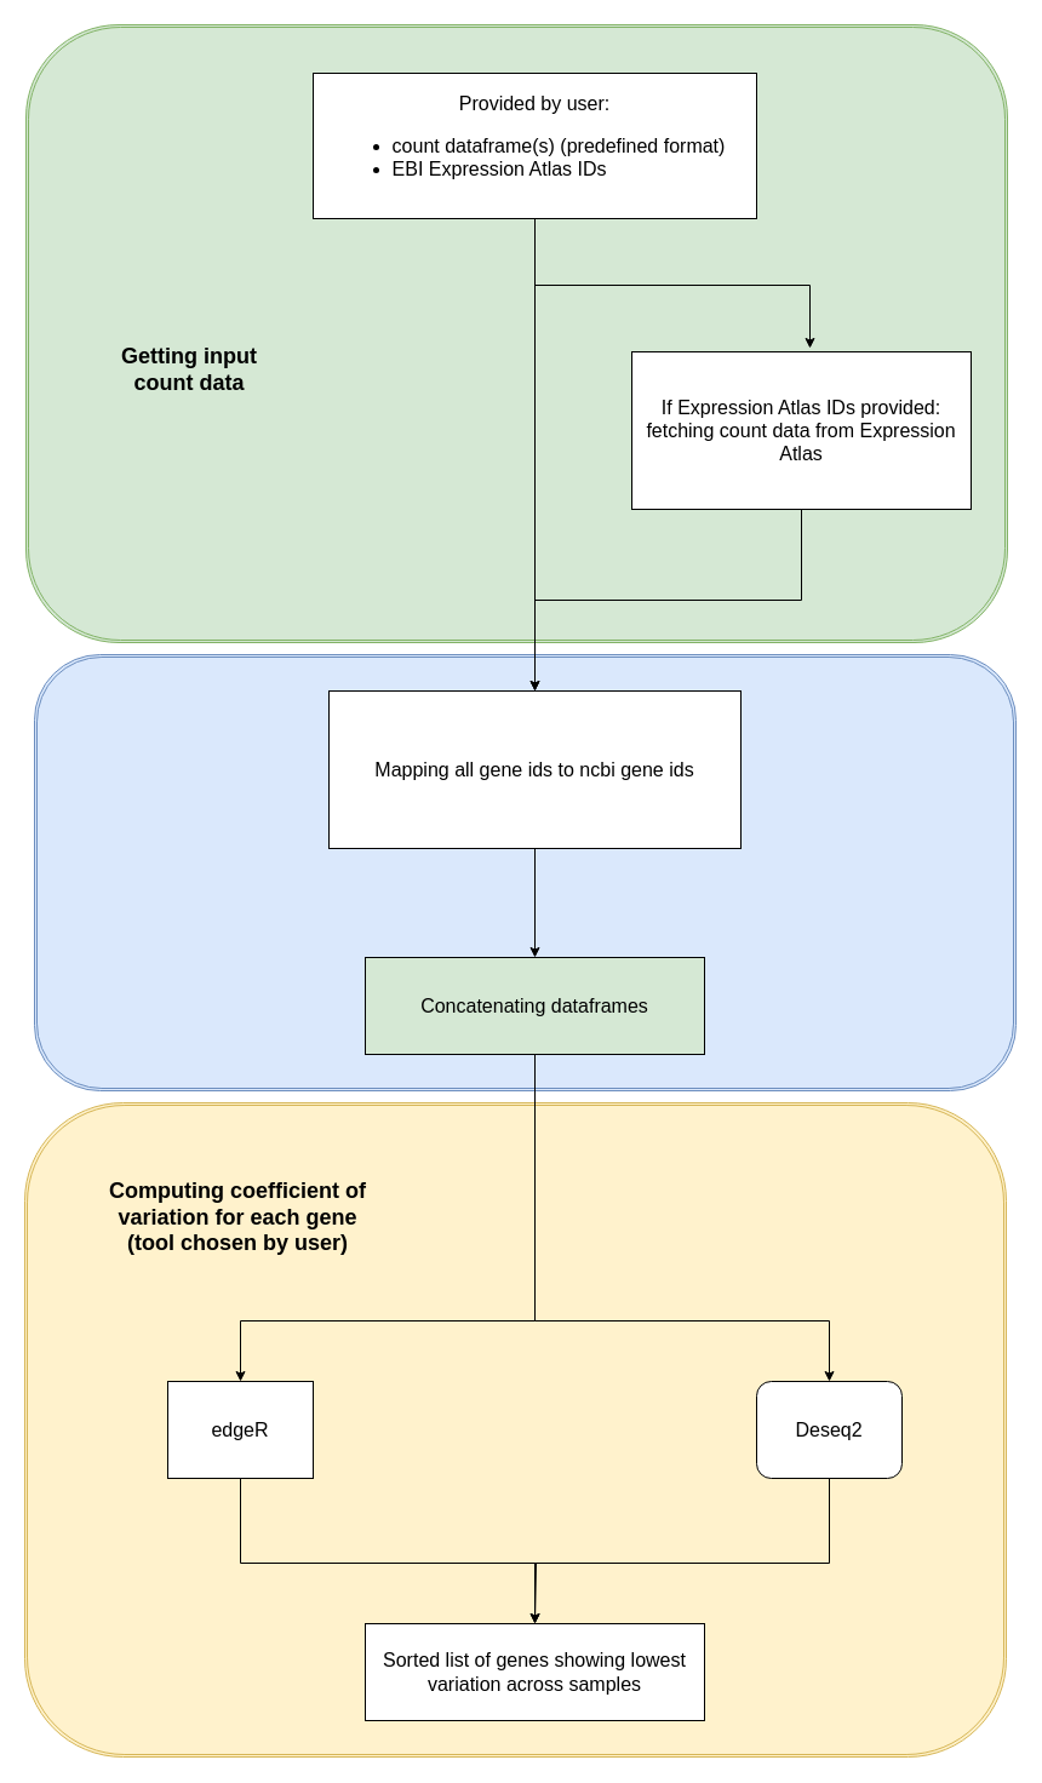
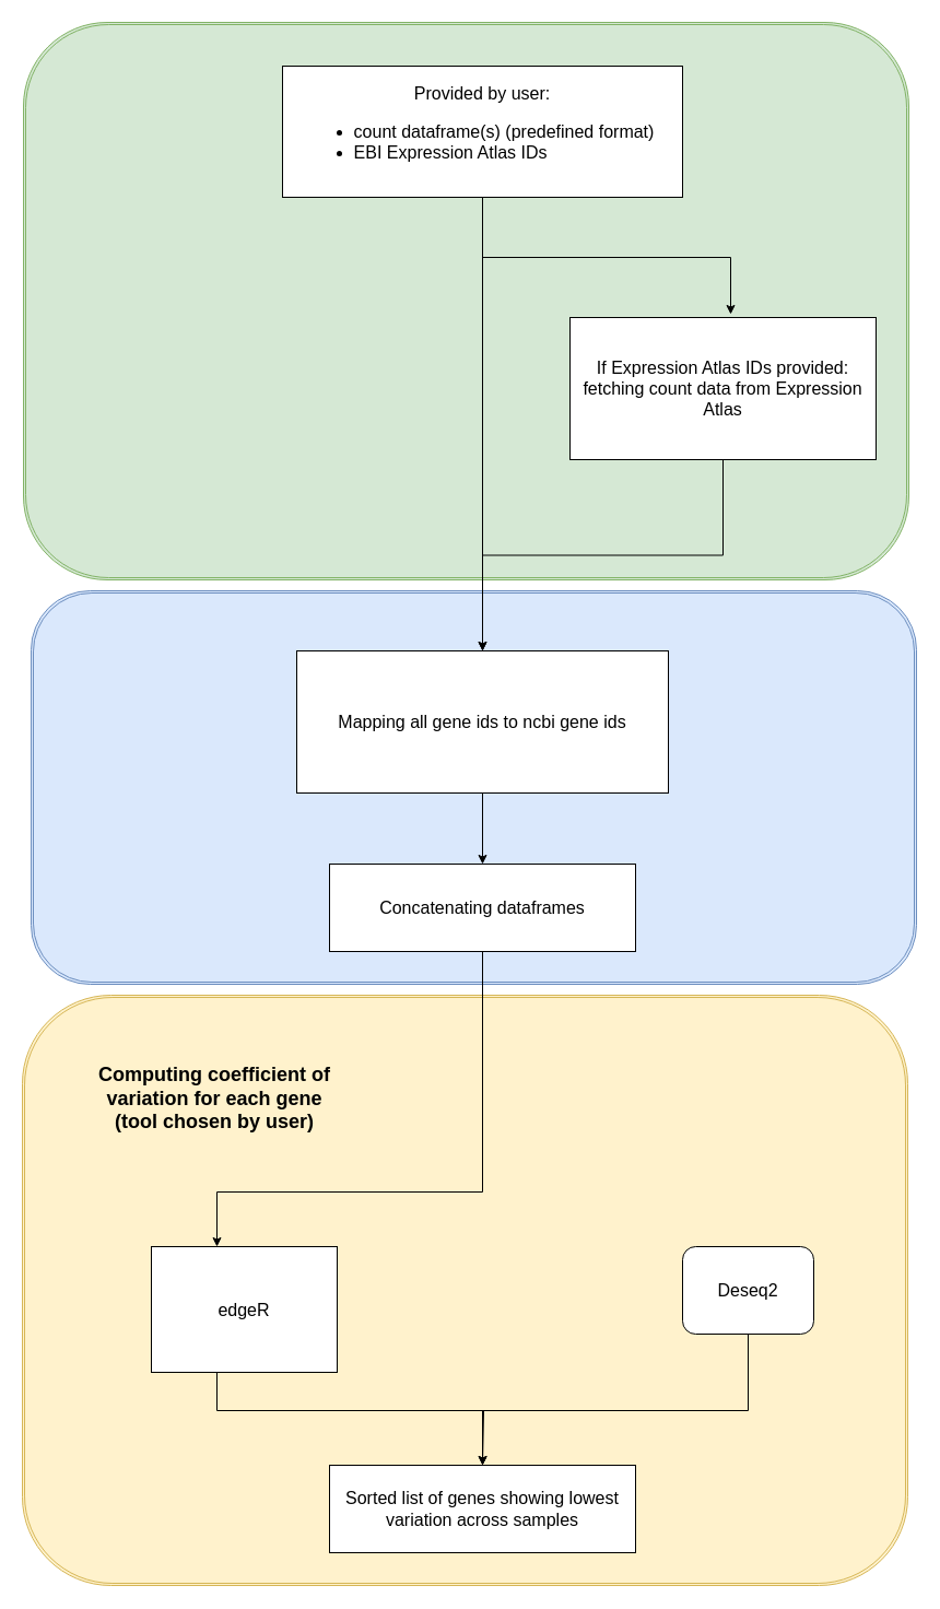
- <mxCell id="15" value="Getting input count data" style="text;html=1;align=center;verticalAlign=middle;whiteSpace=wrap;rounded=0;fontSize=18;fontStyle=1" vertex="1" parent="1"><mxGeometry x="81" y="260" width="150" height="90" as="geometry" /></mxCell>
- <mxCell id="8" value="Mapping all gene ids to ncbi gene ids" style="rounded=0;whiteSpace=wrap;html=1;fontSize=16;" vertex="1" parent="1"><mxGeometry x="271" y="570" width="340" height="130" as="geometry" /></mxCell>
+ <mxCell id="8" value="Mapping all gene ids to ncbi gene ids" style="rounded=0;whiteSpace=wrap;html=1;fontSize=16;" vertex="1" parent="1"><mxGeometry x="271" y="595" width="340" height="130" as="geometry" /></mxCell>
- <mxCell id="11" value="Concatenating dataframes" style="rounded=0;whiteSpace=wrap;html=1;fontSize=16;fillColor=#d5e8d4;" vertex="1" parent="1"><mxGeometry x="301" y="790" width="280" height="80" as="geometry" /></mxCell>
+ <mxCell id="11" value="Concatenating dataframes" style="rounded=0;whiteSpace=wrap;html=1;fontSize=16;" vertex="1" parent="1"><mxGeometry x="301" y="790" width="280" height="80" as="geometry" /></mxCell>
- <mxCell id="10" style="edgeStyle=orthogonalEdgeStyle;rounded=0;orthogonalLoop=1;jettySize=auto;html=1;" edge="1" parent="1" source="11" target="20"><mxGeometry relative="1" as="geometry"><Array as="points"><mxPoint x="441" y="1090" /><mxPoint x="684" y="1090" /></Array></mxGeometry></mxCell>
- <mxCell id="18" value="edgeR" style="rounded=0;whiteSpace=wrap;html=1;fontSize=16;" vertex="1" parent="1"><mxGeometry x="138" y="1140" width="120" height="80" as="geometry" /></mxCell>
+ <mxCell id="18" value="edgeR" style="rounded=0;whiteSpace=wrap;html=1;fontSize=16;" vertex="1" parent="1"><mxGeometry x="138" y="1140" width="170" height="115" as="geometry" /></mxCell>
